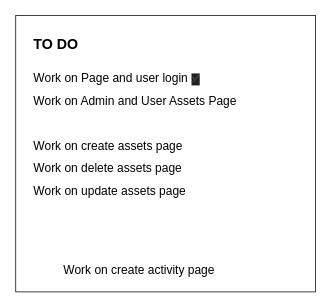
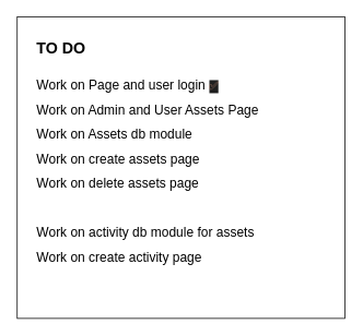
+ <mxCell id="4" value="&lt;div style=&quot;&quot;&gt;&lt;span style=&quot;font-size: 16px; background-color: initial;&quot;&gt;Work on Assets db module&lt;/span&gt;&lt;/div&gt;" style="text;html=1;align=left;verticalAlign=middle;resizable=0;points=[];autosize=1;strokeColor=none;fillColor=none;" parent="1" vertex="1"><mxGeometry x="42" y="149" width="210" height="30" as="geometry" /></mxCell>
- <mxCell id="7" value="&lt;div style=&quot;&quot;&gt;&lt;span style=&quot;font-size: 16px; background-color: initial;&quot;&gt;Work on update&amp;nbsp;&lt;/span&gt;&lt;span style=&quot;background-color: initial; font-size: 16px;&quot;&gt;assets page&lt;/span&gt;&lt;/div&gt;" style="text;html=1;align=left;verticalAlign=middle;resizable=0;points=[];autosize=1;strokeColor=none;fillColor=none;" parent="1" vertex="1"><mxGeometry x="42" y="239" width="230" height="30" as="geometry" /></mxCell>
+ <mxCell id="8" value="&lt;div style=&quot;&quot;&gt;&lt;span style=&quot;font-size: 16px; background-color: initial;&quot;&gt;Work on activity db module for assets&amp;nbsp;&lt;/span&gt;&lt;/div&gt;" style="text;html=1;align=left;verticalAlign=middle;resizable=0;points=[];autosize=1;strokeColor=none;fillColor=none;" parent="1" vertex="1"><mxGeometry x="42" y="269" width="290" height="30" as="geometry" /></mxCell>
- <mxCell id="9" value="&lt;div style=&quot;&quot;&gt;&lt;span style=&quot;font-size: 16px; background-color: initial;&quot;&gt;Work on create activity page&lt;/span&gt;&lt;/div&gt;" style="text;html=1;align=left;verticalAlign=middle;resizable=0;points=[];autosize=1;strokeColor=none;fillColor=none;" parent="1" vertex="1"><mxGeometry x="82" y="344" width="230" height="30" as="geometry" /></mxCell>
+ <mxCell id="9" value="&lt;div style=&quot;&quot;&gt;&lt;span style=&quot;font-size: 16px; background-color: initial;&quot;&gt;Work on create activity page&lt;/span&gt;&lt;/div&gt;" style="text;html=1;align=left;verticalAlign=middle;resizable=0;points=[];autosize=1;strokeColor=none;fillColor=none;" parent="1" vertex="1"><mxGeometry x="42" y="299" width="230" height="30" as="geometry" /></mxCell>
